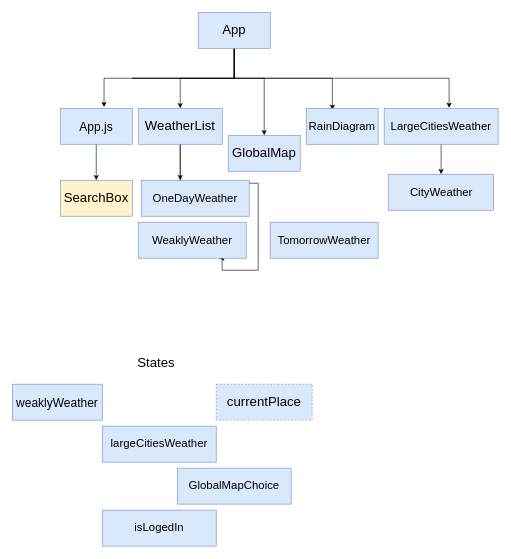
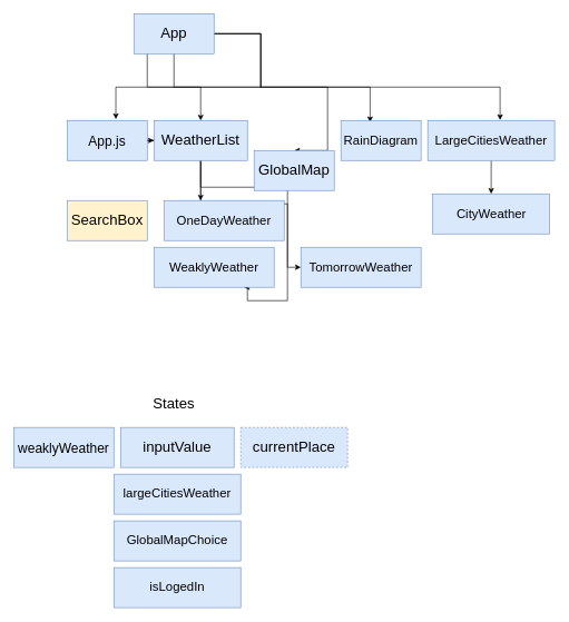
- <mxCell id="9" value="&lt;font style=&quot;font-size: 22px;&quot;&gt;App&lt;/font&gt;" style="rounded=0;whiteSpace=wrap;html=1;fillColor=#dae8fc;strokeColor=#6c8ebf;" parent="1" vertex="1"><mxGeometry x="330" y="20" width="120" height="60" as="geometry" /></mxCell>
+ <mxCell id="9" value="&lt;font style=&quot;font-size: 22px;&quot;&gt;App&lt;/font&gt;" style="rounded=0;whiteSpace=wrap;html=1;fillColor=#dae8fc;strokeColor=#6c8ebf;" parent="1" vertex="1"><mxGeometry x="200" y="20" width="120" height="60" as="geometry" /></mxCell>
- <mxCell id="2" style="edgeStyle=orthogonalEdgeStyle;rounded=0;orthogonalLoop=1;jettySize=auto;html=1;fontSize=20;" parent="1" source="3" target="15" edge="1"><mxGeometry relative="1" as="geometry" /></mxCell>
+ <mxCell id="2" style="edgeStyle=orthogonalEdgeStyle;rounded=0;orthogonalLoop=1;jettySize=auto;html=1;fontSize=20;" parent="1" source="3" target="13" edge="1"><mxGeometry relative="1" as="geometry" /></mxCell>
- <mxCell id="19" value="OneDayWeather" style="whiteSpace=wrap;html=1;fillColor=#dae8fc;strokeColor=#6c8ebf;rounded=0;fontSize=19;" parent="1" vertex="1"><mxGeometry x="235" y="300" width="180" height="60" as="geometry" /></mxCell>
+ <mxCell id="19" value="OneDayWeather" style="whiteSpace=wrap;html=1;fillColor=#dae8fc;strokeColor=#6c8ebf;rounded=0;fontSize=19;" parent="1" vertex="1"><mxGeometry x="245" y="300" width="180" height="60" as="geometry" /></mxCell>
+ <mxCell id="11" style="edgeStyle=orthogonalEdgeStyle;rounded=0;orthogonalLoop=1;jettySize=auto;html=1;fontSize=19;" parent="1" source="13" target="20" edge="1"><mxGeometry relative="1" as="geometry"><Array as="points"><mxPoint x="300" y="280" /><mxPoint x="430" y="280" /><mxPoint x="430" y="400" /></Array></mxGeometry></mxCell>
+ <mxCell id="23" value="&lt;font style=&quot;font-size: 22px;&quot;&gt;inputValue&lt;/font&gt;" style="rounded=0;whiteSpace=wrap;html=1;fillColor=#dae8fc;strokeColor=#6c8ebf;" vertex="1" parent="1"><mxGeometry x="180" y="640" width="170" height="60" as="geometry" /></mxCell>
- <mxCell id="28" value="&lt;font style=&quot;font-size: 19px;&quot;&gt;GlobalMapChoice&lt;/font&gt;" style="rounded=0;whiteSpace=wrap;html=1;fillColor=#dae8fc;strokeColor=#6c8ebf;" vertex="1" parent="1"><mxGeometry x="295" y="780" width="190" height="60" as="geometry" /></mxCell>
+ <mxCell id="28" value="&lt;font style=&quot;font-size: 19px;&quot;&gt;GlobalMapChoice&lt;/font&gt;" style="rounded=0;whiteSpace=wrap;html=1;fillColor=#dae8fc;strokeColor=#6c8ebf;" vertex="1" parent="1"><mxGeometry x="170" y="780" width="190" height="60" as="geometry" /></mxCell>
